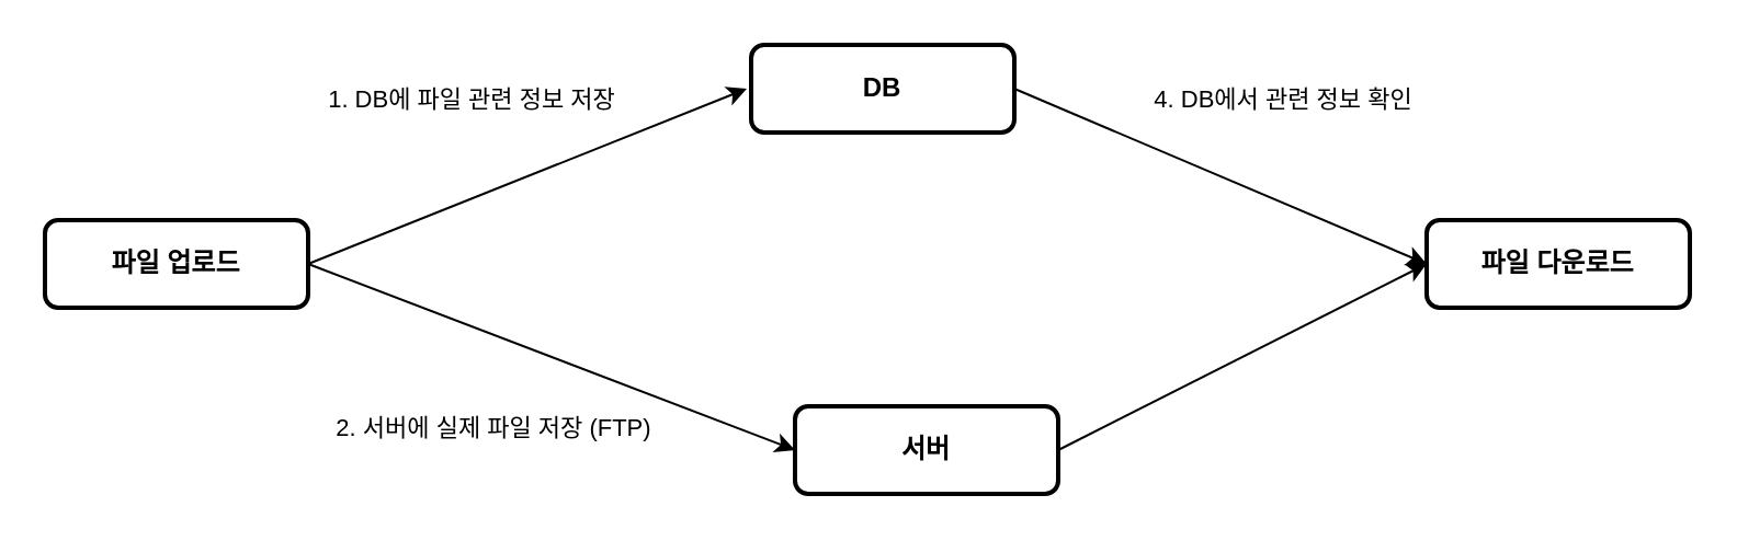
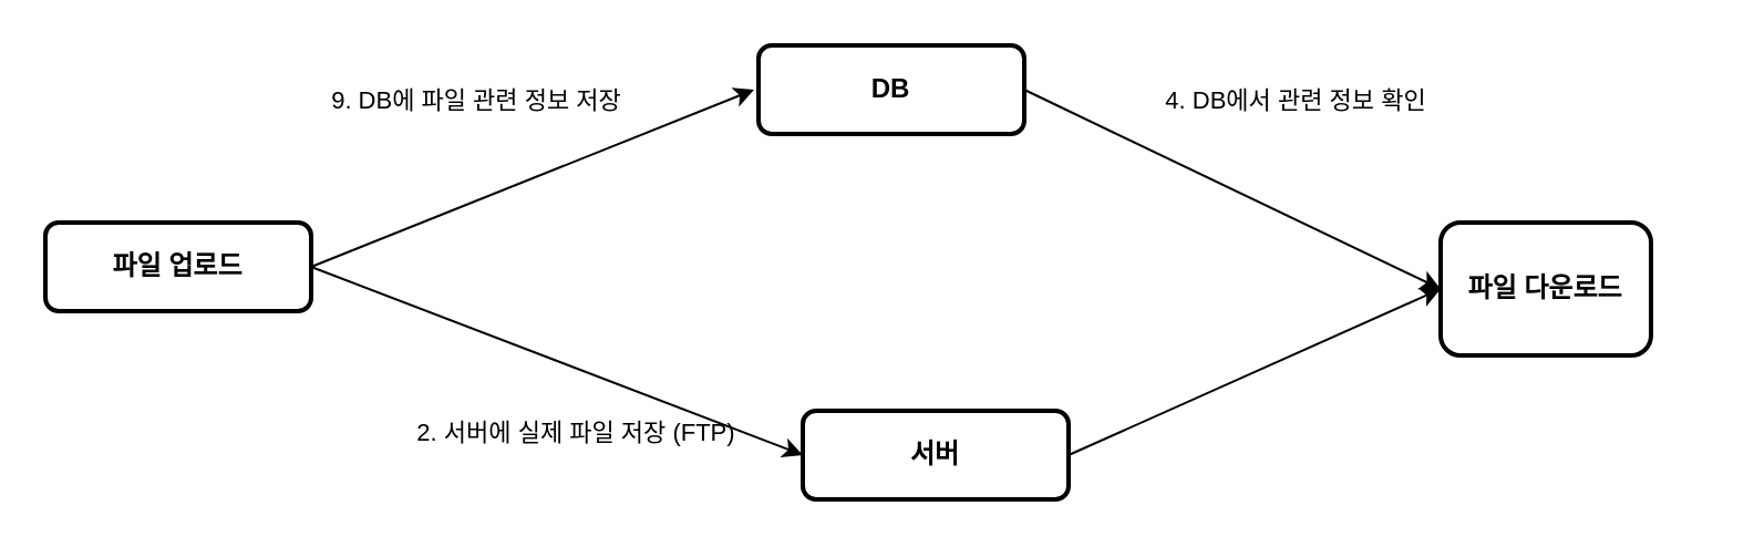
- <mxCell id="10" value="&lt;font style=&quot;font-size: 11px;&quot;&gt;1. DB에 파일 관련 정보 저장&lt;/font&gt;" style="text;html=1;strokeColor=none;fillColor=none;align=center;verticalAlign=middle;whiteSpace=wrap;rounded=0;" vertex="1" parent="1"><mxGeometry x="130" y="30" width="170" height="30" as="geometry" /></mxCell>
+ <mxCell id="10" value="&lt;font style=&quot;font-size: 11px;&quot;&gt;9. DB에 파일 관련 정보 저장&lt;/font&gt;" style="text;html=1;strokeColor=none;fillColor=none;align=center;verticalAlign=middle;whiteSpace=wrap;rounded=0;" vertex="1" parent="1"><mxGeometry x="130" y="30" width="170" height="30" as="geometry" /></mxCell>
- <mxCell id="5" value="&lt;b&gt;파일 다운로드&lt;/b&gt;" style="rounded=1;whiteSpace=wrap;html=1;fontSize=12;glass=0;strokeWidth=2;shadow=0;" vertex="1" parent="1"><mxGeometry x="650" y="100" width="120" height="40" as="geometry" /></mxCell>
+ <mxCell id="5" value="&lt;b&gt;파일 다운로드&lt;/b&gt;" style="rounded=1;whiteSpace=wrap;html=1;fontSize=12;glass=0;strokeWidth=2;shadow=0;" vertex="1" parent="1"><mxGeometry x="650" y="100" width="95" height="60" as="geometry" /></mxCell>
- <mxCell id="11" value="&lt;font style=&quot;font-size: 11px;&quot;&gt;2. 서버에 실제 파일 저장 (FTP)&lt;/font&gt;" style="text;html=1;strokeColor=none;fillColor=none;align=center;verticalAlign=middle;whiteSpace=wrap;rounded=0;" vertex="1" parent="1"><mxGeometry x="140" y="180" width="170" height="30" as="geometry" /></mxCell>
+ <mxCell id="11" value="&lt;font style=&quot;font-size: 11px;&quot;&gt;2. 서버에 실제 파일 저장 (FTP)&lt;/font&gt;" style="text;html=1;strokeColor=none;fillColor=none;align=center;verticalAlign=middle;whiteSpace=wrap;rounded=0;" vertex="1" parent="1"><mxGeometry x="175" y="180" width="170" height="30" as="geometry" /></mxCell>
